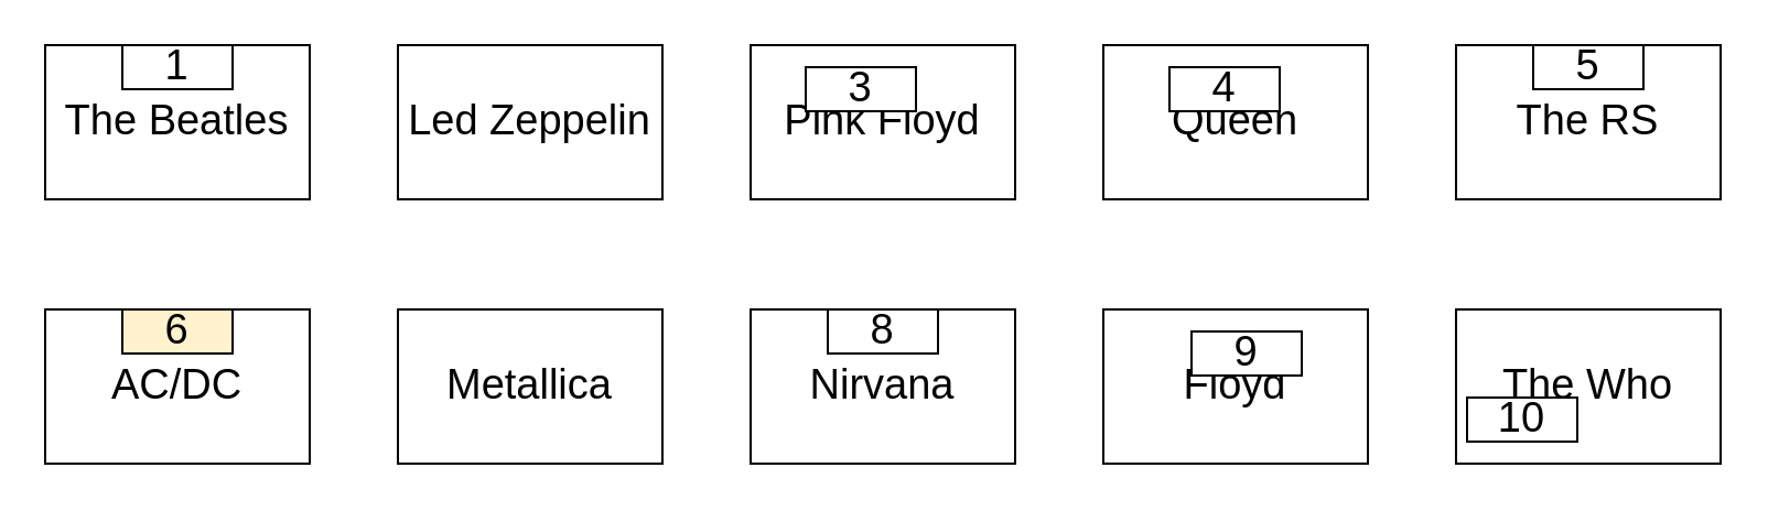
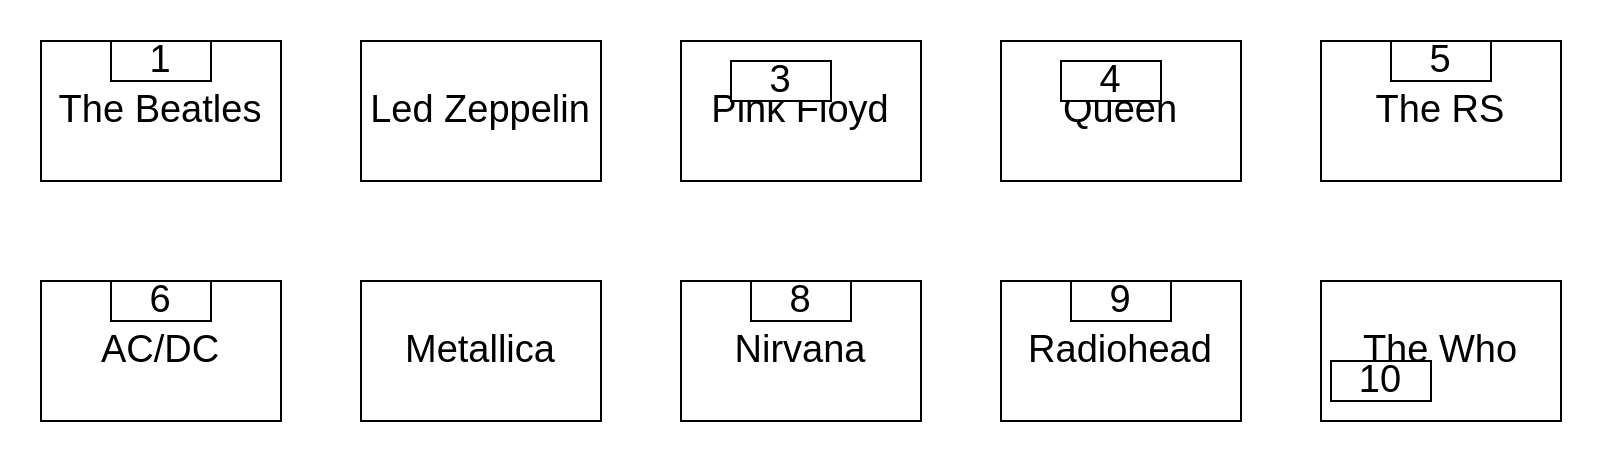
- <mxCell id="12" value="6" style="rounded=0;whiteSpace=wrap;html=1;fontSize=19;fillColor=#fff2cc;" vertex="1" parent="1"><mxGeometry x="55" y="140" width="50" height="20" as="geometry" /></mxCell>
+ <mxCell id="12" value="6" style="rounded=0;whiteSpace=wrap;html=1;fontSize=19;" vertex="1" parent="1"><mxGeometry x="55" y="140" width="50" height="20" as="geometry" /></mxCell>
- <mxCell id="17" value="9" style="rounded=0;whiteSpace=wrap;html=1;fontSize=19;" vertex="1" parent="1"><mxGeometry x="540" y="150" width="50" height="20" as="geometry" /></mxCell>
+ <mxCell id="17" value="9" style="rounded=0;whiteSpace=wrap;html=1;fontSize=19;" vertex="1" parent="1"><mxGeometry x="535" y="140" width="50" height="20" as="geometry" /></mxCell>
- <mxCell id="16" value="Floyd" style="rounded=0;whiteSpace=wrap;html=1;fontSize=19;" vertex="1" parent="1"><mxGeometry x="500" y="140" width="120" height="70" as="geometry" /></mxCell>
+ <mxCell id="16" value="Radiohead" style="rounded=0;whiteSpace=wrap;html=1;fontSize=19;" vertex="1" parent="1"><mxGeometry x="500" y="140" width="120" height="70" as="geometry" /></mxCell>
